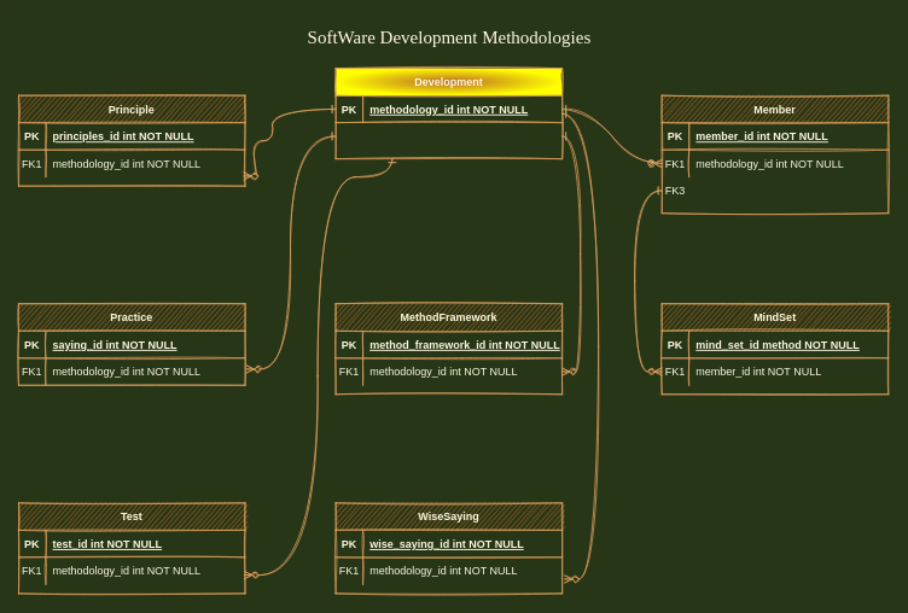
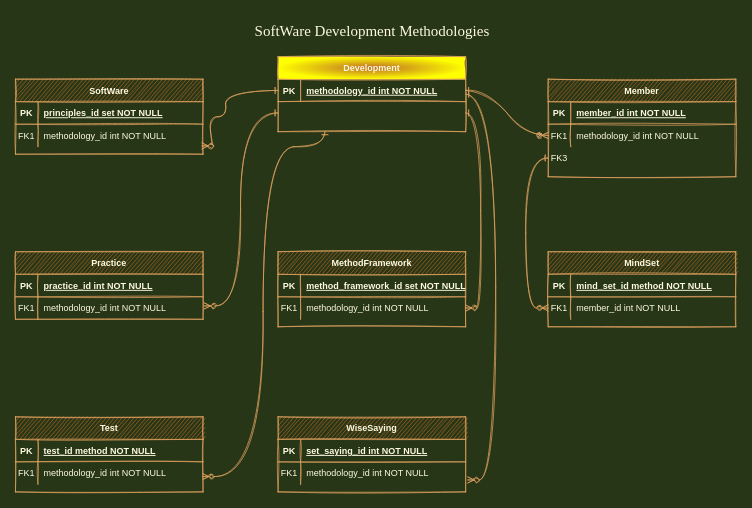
- <mxCell id="27" value="Principle" style="shape=table;startSize=30;container=1;collapsible=1;childLayout=tableLayout;fixedRows=1;rowLines=0;fontStyle=1;align=center;resizeLast=1;sketch=1;fillColor=#BC6C25;strokeColor=#DDA15E;fontColor=#FEFAE0;" vertex="1" parent="1"><mxGeometry x="20" y="105" width="250" height="100" as="geometry" /></mxCell>
+ <mxCell id="27" value="SoftWare" style="shape=table;startSize=30;container=1;collapsible=1;childLayout=tableLayout;fixedRows=1;rowLines=0;fontStyle=1;align=center;resizeLast=1;sketch=1;fillColor=#BC6C25;strokeColor=#DDA15E;fontColor=#FEFAE0;" vertex="1" parent="1"><mxGeometry x="20" y="105" width="250" height="100" as="geometry" /></mxCell>
- <mxCell id="30" value="principles_id int NOT NULL " style="shape=partialRectangle;overflow=hidden;connectable=0;fillColor=none;top=0;left=0;bottom=0;right=0;align=left;spacingLeft=6;fontStyle=5;sketch=1;strokeColor=#DDA15E;fontColor=#FEFAE0;" vertex="1" parent="28"><mxGeometry x="30" width="220" height="30" as="geometry"><mxRectangle width="220" height="30" as="alternateBounds" /></mxGeometry></mxCell>
+ <mxCell id="30" value="principles_id set NOT NULL " style="shape=partialRectangle;overflow=hidden;connectable=0;fillColor=none;top=0;left=0;bottom=0;right=0;align=left;spacingLeft=6;fontStyle=5;sketch=1;strokeColor=#DDA15E;fontColor=#FEFAE0;" vertex="1" parent="28"><mxGeometry x="30" width="220" height="30" as="geometry"><mxRectangle width="220" height="30" as="alternateBounds" /></mxGeometry></mxCell>
- <mxCell id="38" value="saying_id int NOT NULL " style="shape=partialRectangle;overflow=hidden;connectable=0;fillColor=none;top=0;left=0;bottom=0;right=0;align=left;spacingLeft=6;fontStyle=5;sketch=1;strokeColor=#DDA15E;fontColor=#FEFAE0;" vertex="1" parent="36"><mxGeometry x="30" width="220" height="30" as="geometry"><mxRectangle width="220" height="30" as="alternateBounds" /></mxGeometry></mxCell>
+ <mxCell id="38" value="practice_id int NOT NULL " style="shape=partialRectangle;overflow=hidden;connectable=0;fillColor=none;top=0;left=0;bottom=0;right=0;align=left;spacingLeft=6;fontStyle=5;sketch=1;strokeColor=#DDA15E;fontColor=#FEFAE0;" vertex="1" parent="36"><mxGeometry x="30" width="220" height="30" as="geometry"><mxRectangle width="220" height="30" as="alternateBounds" /></mxGeometry></mxCell>
- <mxCell id="15" value="method_framework_id int NOT NULL " style="shape=partialRectangle;overflow=hidden;connectable=0;fillColor=none;top=0;left=0;bottom=0;right=0;align=left;spacingLeft=6;fontStyle=5;sketch=1;strokeColor=#DDA15E;fontColor=#FEFAE0;" parent="13" vertex="1"><mxGeometry x="30" width="220" height="30" as="geometry"><mxRectangle width="220" height="30" as="alternateBounds" /></mxGeometry></mxCell>
+ <mxCell id="15" value="method_framework_id set NOT NULL " style="shape=partialRectangle;overflow=hidden;connectable=0;fillColor=none;top=0;left=0;bottom=0;right=0;align=left;spacingLeft=6;fontStyle=5;sketch=1;strokeColor=#DDA15E;fontColor=#FEFAE0;" parent="13" vertex="1"><mxGeometry x="30" width="220" height="30" as="geometry"><mxRectangle width="220" height="30" as="alternateBounds" /></mxGeometry></mxCell>
- <mxCell id="62" value="test_id int NOT NULL " style="shape=partialRectangle;overflow=hidden;connectable=0;fillColor=none;top=0;left=0;bottom=0;right=0;align=left;spacingLeft=6;fontStyle=5;sketch=1;strokeColor=#DDA15E;fontColor=#FEFAE0;" vertex="1" parent="60"><mxGeometry x="30" width="220" height="30" as="geometry"><mxRectangle width="220" height="30" as="alternateBounds" /></mxGeometry></mxCell>
+ <mxCell id="62" value="test_id method NOT NULL " style="shape=partialRectangle;overflow=hidden;connectable=0;fillColor=none;top=0;left=0;bottom=0;right=0;align=left;spacingLeft=6;fontStyle=5;sketch=1;strokeColor=#DDA15E;fontColor=#FEFAE0;" vertex="1" parent="60"><mxGeometry x="30" width="220" height="30" as="geometry"><mxRectangle width="220" height="30" as="alternateBounds" /></mxGeometry></mxCell>
- <mxCell id="55" value="wise_saying_id int NOT NULL " style="shape=partialRectangle;overflow=hidden;connectable=0;fillColor=none;top=0;left=0;bottom=0;right=0;align=left;spacingLeft=6;fontStyle=5;sketch=1;strokeColor=#DDA15E;fontColor=#FEFAE0;" vertex="1" parent="53"><mxGeometry x="30" width="220" height="30" as="geometry"><mxRectangle width="220" height="30" as="alternateBounds" /></mxGeometry></mxCell>
+ <mxCell id="55" value="set_saying_id int NOT NULL " style="shape=partialRectangle;overflow=hidden;connectable=0;fillColor=none;top=0;left=0;bottom=0;right=0;align=left;spacingLeft=6;fontStyle=5;sketch=1;strokeColor=#DDA15E;fontColor=#FEFAE0;" vertex="1" parent="53"><mxGeometry x="30" width="220" height="30" as="geometry"><mxRectangle width="220" height="30" as="alternateBounds" /></mxGeometry></mxCell>
